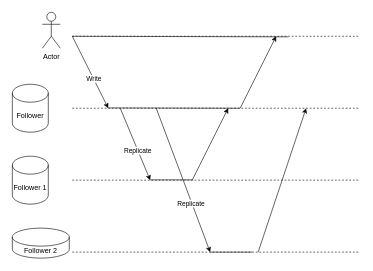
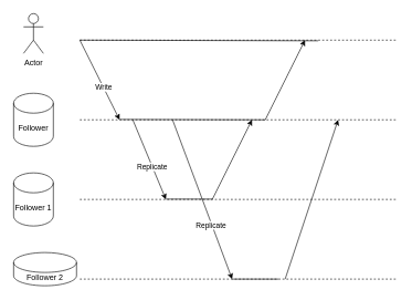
- <mxCell id="6" value="Actor" style="shape=umlActor;verticalLabelPosition=bottom;verticalAlign=top;html=1;outlineConnect=0;" vertex="1" parent="1"><mxGeometry x="70" y="20" width="30" height="60" as="geometry" /></mxCell>
+ <mxCell id="6" value="Actor" style="shape=umlActor;verticalLabelPosition=bottom;verticalAlign=top;html=1;outlineConnect=0;" vertex="1" parent="1"><mxGeometry x="35" y="20" width="30" height="60" as="geometry" /></mxCell>
